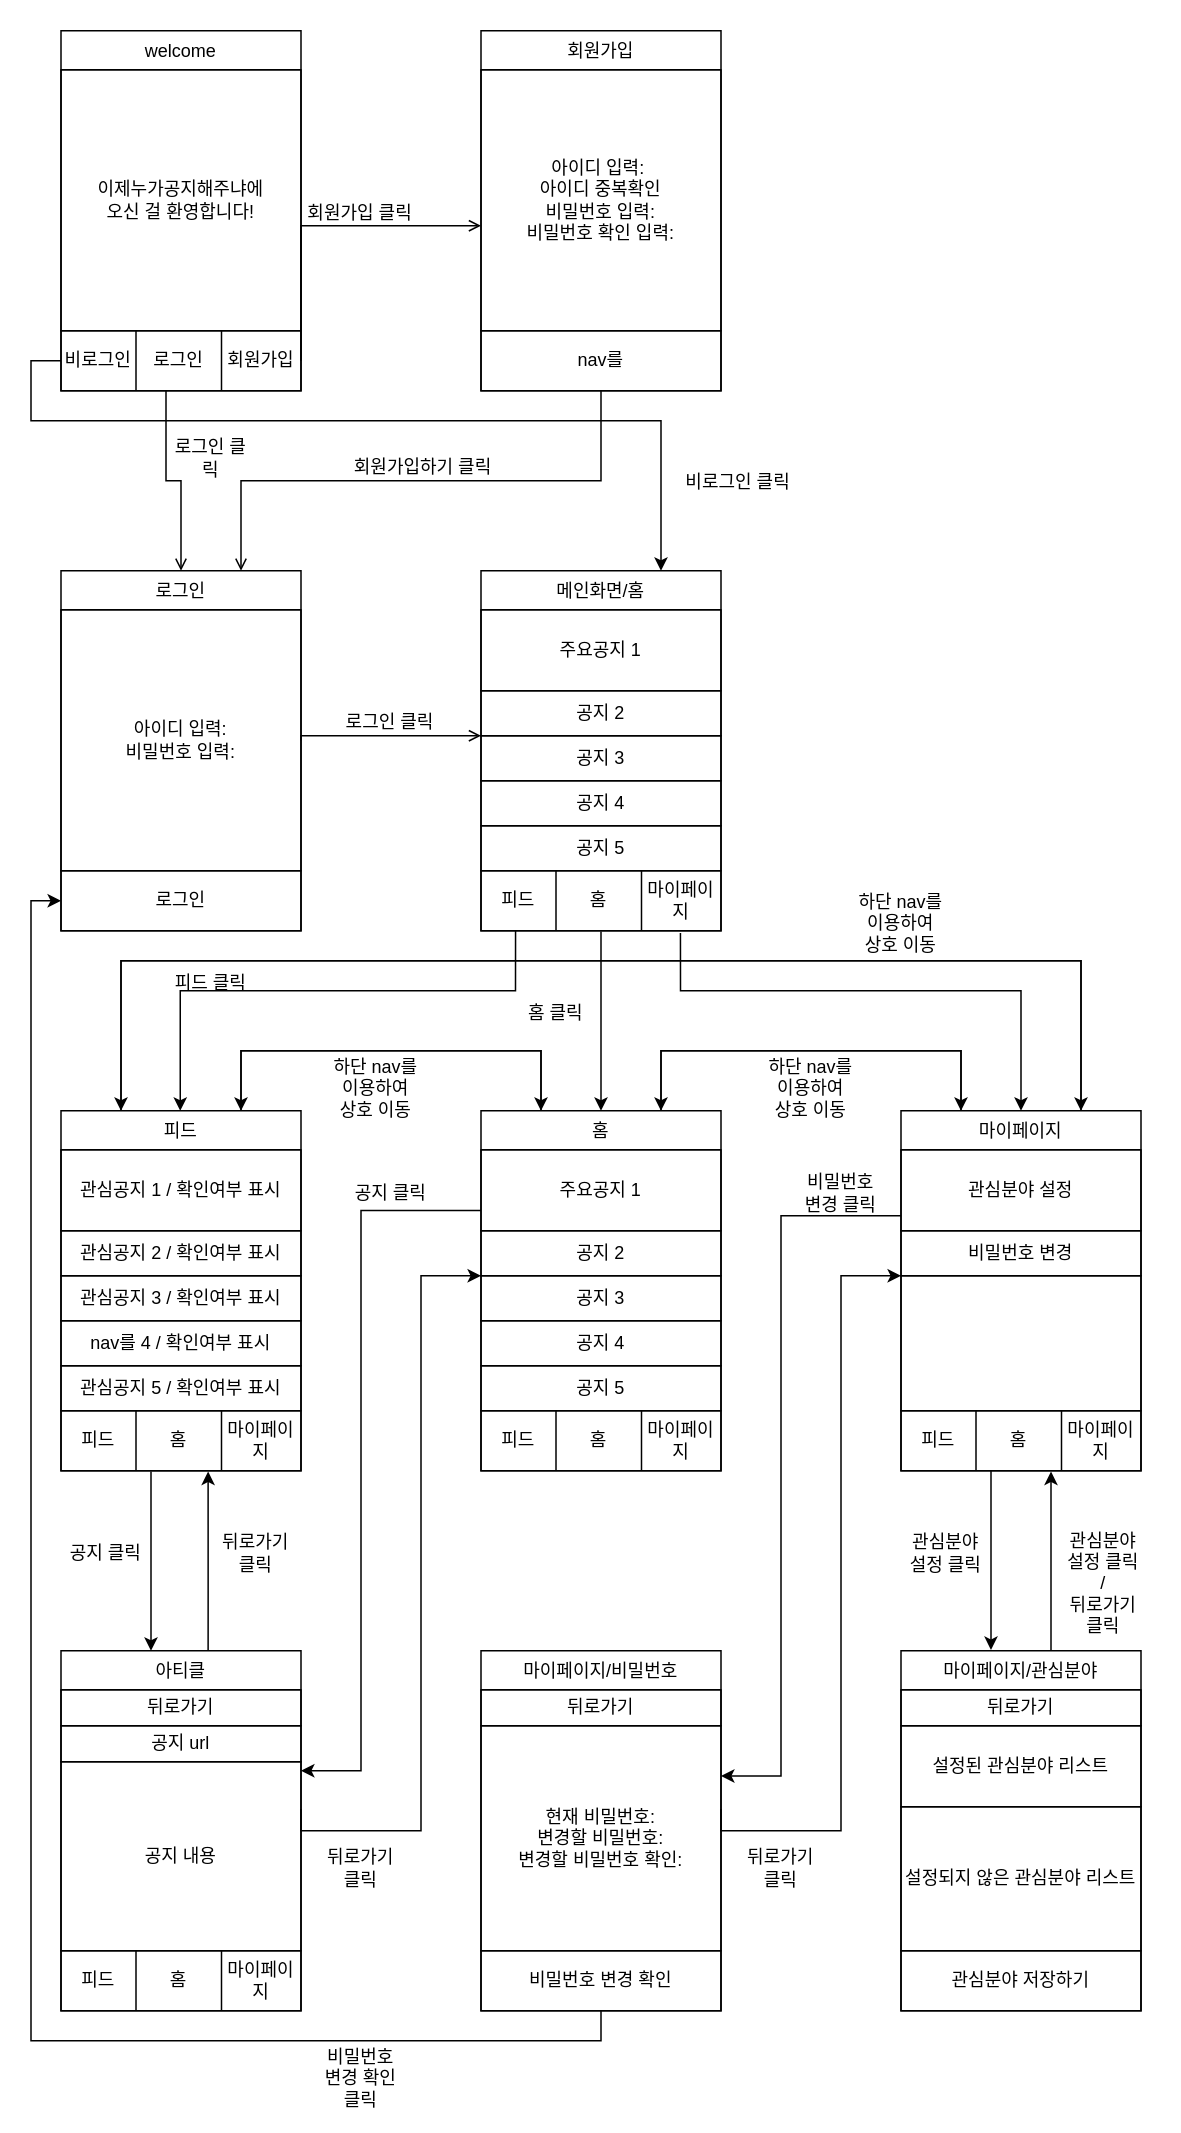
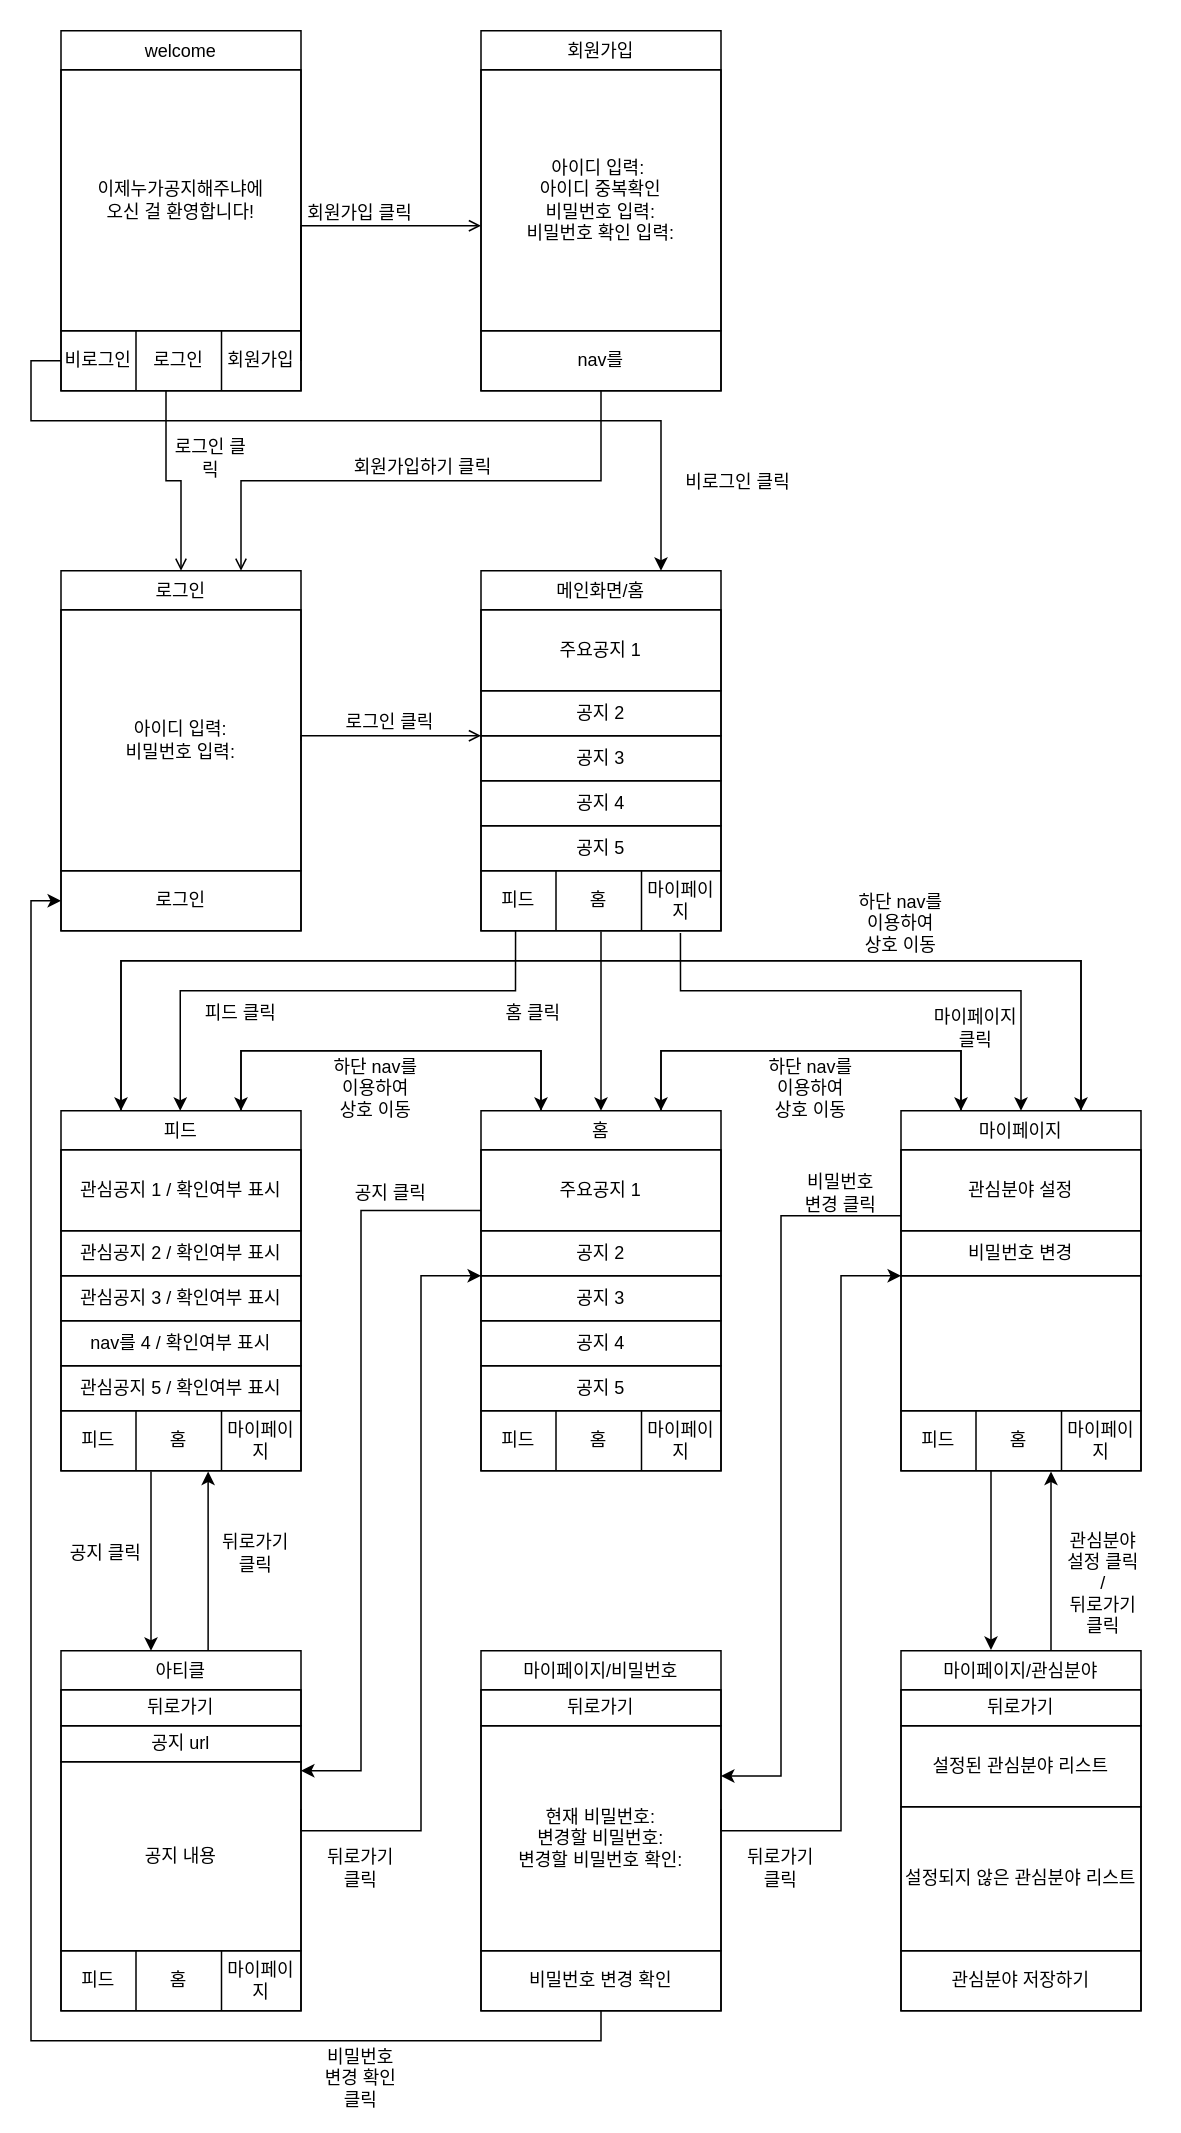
- <mxCell id="82" value="피드 클릭" style="text;html=1;strokeColor=none;fillColor=none;align=center;verticalAlign=middle;whiteSpace=wrap;rounded=0;labelBackgroundColor=none;" vertex="1" parent="1"><mxGeometry x="110" y="640" width="60" height="30" as="geometry" /></mxCell>
+ <mxCell id="82" value="피드 클릭" style="text;html=1;strokeColor=none;fillColor=none;align=center;verticalAlign=middle;whiteSpace=wrap;rounded=0;labelBackgroundColor=none;" vertex="1" parent="1"><mxGeometry x="130" y="660" width="60" height="30" as="geometry" /></mxCell>
- <mxCell id="85" value="홈 클릭" style="text;html=1;strokeColor=none;fillColor=none;align=center;verticalAlign=middle;whiteSpace=wrap;rounded=0;labelBackgroundColor=none;" vertex="1" parent="1"><mxGeometry x="340" y="660" width="60" height="30" as="geometry" /></mxCell>
+ <mxCell id="85" value="홈 클릭" style="text;html=1;strokeColor=none;fillColor=none;align=center;verticalAlign=middle;whiteSpace=wrap;rounded=0;labelBackgroundColor=none;" vertex="1" parent="1"><mxGeometry x="325" y="660" width="60" height="30" as="geometry" /></mxCell>
+ <mxCell id="86" value="마이페이지 클릭" style="text;html=1;strokeColor=none;fillColor=none;align=center;verticalAlign=middle;whiteSpace=wrap;rounded=0;labelBackgroundColor=none;" vertex="1" parent="1"><mxGeometry x="620" y="670" width="60" height="30" as="geometry" /></mxCell>
- <mxCell id="119" value="관심분야 &lt;br&gt;설정 클릭" style="text;html=1;strokeColor=none;fillColor=none;align=center;verticalAlign=middle;whiteSpace=wrap;rounded=0;labelBackgroundColor=none;" vertex="1" parent="1"><mxGeometry x="600" y="1020" width="60" height="30" as="geometry" /></mxCell>
